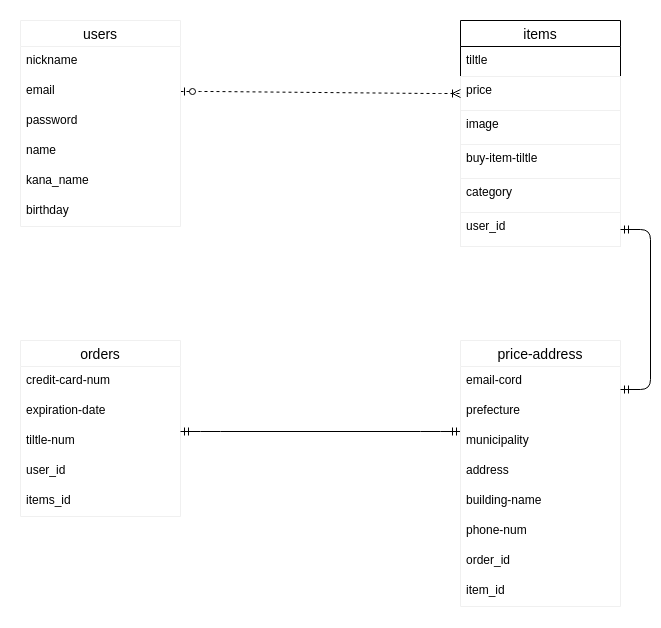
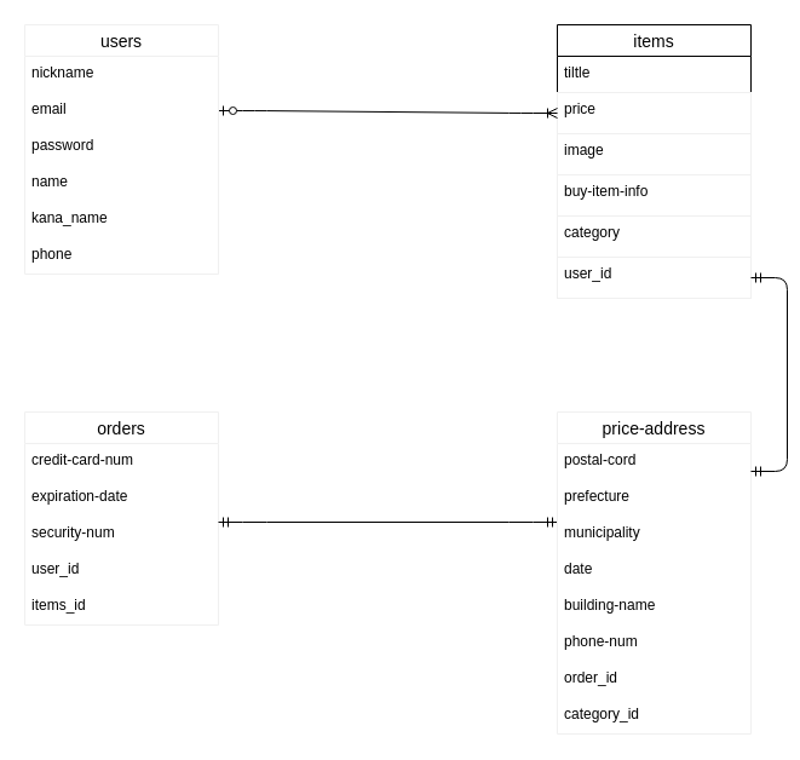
- <mxCell id="9" value="&lt;br&gt;&lt;br&gt;&lt;br&gt;&lt;br&gt;&lt;br&gt;" style="edgeStyle=entityRelationEdgeStyle;fontSize=12;html=1;endArrow=ERoneToMany;startArrow=ERzeroToOne;entryX=0;entryY=0.5;entryDx=0;entryDy=0;dashed=1;" parent="1" source="12" target="4" edge="1"><mxGeometry width="100" height="100" relative="1" as="geometry"><mxPoint x="180" y="107" as="sourcePoint" /><mxPoint x="360" y="20" as="targetPoint" /></mxGeometry></mxCell>
+ <mxCell id="9" value="&lt;br&gt;&lt;br&gt;&lt;br&gt;&lt;br&gt;&lt;br&gt;" style="edgeStyle=entityRelationEdgeStyle;fontSize=12;html=1;endArrow=ERoneToMany;startArrow=ERzeroToOne;entryX=0;entryY=0.5;entryDx=0;entryDy=0;" parent="1" source="12" target="4" edge="1"><mxGeometry width="100" height="100" relative="1" as="geometry"><mxPoint x="180" y="107" as="sourcePoint" /><mxPoint x="360" y="20" as="targetPoint" /></mxGeometry></mxCell>
- <mxCell id="6" value="buy-item-tiltle" style="text;fillColor=none;spacingLeft=4;spacingRight=4;overflow=hidden;rotatable=0;points=[[0,0.5],[1,0.5]];portConstraint=eastwest;fontSize=12;strokeColor=#f0f0f0;" parent="2" vertex="1"><mxGeometry y="124" width="160" height="34" as="geometry" /></mxCell>
+ <mxCell id="6" value="buy-item-info" style="text;fillColor=none;spacingLeft=4;spacingRight=4;overflow=hidden;rotatable=0;points=[[0,0.5],[1,0.5]];portConstraint=eastwest;fontSize=12;strokeColor=#f0f0f0;" parent="2" vertex="1"><mxGeometry y="124" width="160" height="34" as="geometry" /></mxCell>
- <mxCell id="16" value="birthday" style="text;strokeColor=none;fillColor=none;spacingLeft=4;spacingRight=4;overflow=hidden;rotatable=0;points=[[0,0.5],[1,0.5]];portConstraint=eastwest;fontSize=12;" parent="10" vertex="1"><mxGeometry y="176" width="160" height="30" as="geometry" /></mxCell>
+ <mxCell id="16" value="phone" style="text;strokeColor=none;fillColor=none;spacingLeft=4;spacingRight=4;overflow=hidden;rotatable=0;points=[[0,0.5],[1,0.5]];portConstraint=eastwest;fontSize=12;" parent="10" vertex="1"><mxGeometry y="176" width="160" height="30" as="geometry" /></mxCell>
- <mxCell id="25" value="email-cord" style="text;strokeColor=none;fillColor=none;spacingLeft=4;spacingRight=4;overflow=hidden;rotatable=0;points=[[0,0.5],[1,0.5]];portConstraint=eastwest;fontSize=12;" parent="24" vertex="1"><mxGeometry y="26" width="160" height="30" as="geometry" /></mxCell>
+ <mxCell id="25" value="postal-cord" style="text;strokeColor=none;fillColor=none;spacingLeft=4;spacingRight=4;overflow=hidden;rotatable=0;points=[[0,0.5],[1,0.5]];portConstraint=eastwest;fontSize=12;" parent="24" vertex="1"><mxGeometry y="26" width="160" height="30" as="geometry" /></mxCell>
- <mxCell id="21" value="tiltle-num" style="text;strokeColor=none;fillColor=none;spacingLeft=4;spacingRight=4;overflow=hidden;rotatable=0;points=[[0,0.5],[1,0.5]];portConstraint=eastwest;fontSize=12;" parent="17" vertex="1"><mxGeometry y="86" width="160" height="30" as="geometry" /></mxCell>
+ <mxCell id="21" value="security-num" style="text;strokeColor=none;fillColor=none;spacingLeft=4;spacingRight=4;overflow=hidden;rotatable=0;points=[[0,0.5],[1,0.5]];portConstraint=eastwest;fontSize=12;" parent="17" vertex="1"><mxGeometry y="86" width="160" height="30" as="geometry" /></mxCell>
- <mxCell id="28" value="address" style="text;strokeColor=none;fillColor=none;spacingLeft=4;spacingRight=4;overflow=hidden;rotatable=0;points=[[0,0.5],[1,0.5]];portConstraint=eastwest;fontSize=12;" parent="24" vertex="1"><mxGeometry y="116" width="160" height="30" as="geometry" /></mxCell>
+ <mxCell id="28" value="date" style="text;strokeColor=none;fillColor=none;spacingLeft=4;spacingRight=4;overflow=hidden;rotatable=0;points=[[0,0.5],[1,0.5]];portConstraint=eastwest;fontSize=12;" parent="24" vertex="1"><mxGeometry y="116" width="160" height="30" as="geometry" /></mxCell>
- <mxCell id="32" value="item_id" style="text;strokeColor=none;fillColor=none;spacingLeft=4;spacingRight=4;overflow=hidden;rotatable=0;points=[[0,0.5],[1,0.5]];portConstraint=eastwest;fontSize=12;" parent="24" vertex="1"><mxGeometry y="236" width="160" height="30" as="geometry" /></mxCell>
+ <mxCell id="32" value="category_id" style="text;strokeColor=none;fillColor=none;spacingLeft=4;spacingRight=4;overflow=hidden;rotatable=0;points=[[0,0.5],[1,0.5]];portConstraint=eastwest;fontSize=12;" parent="24" vertex="1"><mxGeometry y="236" width="160" height="30" as="geometry" /></mxCell>
